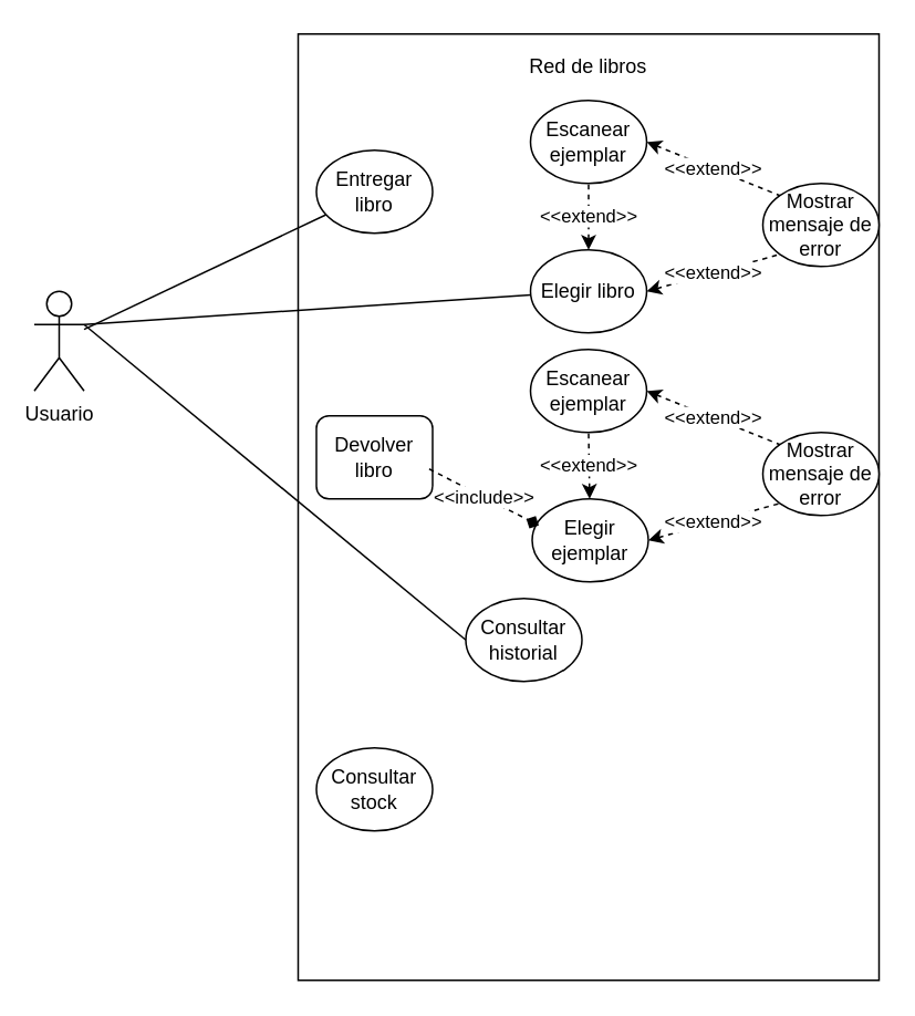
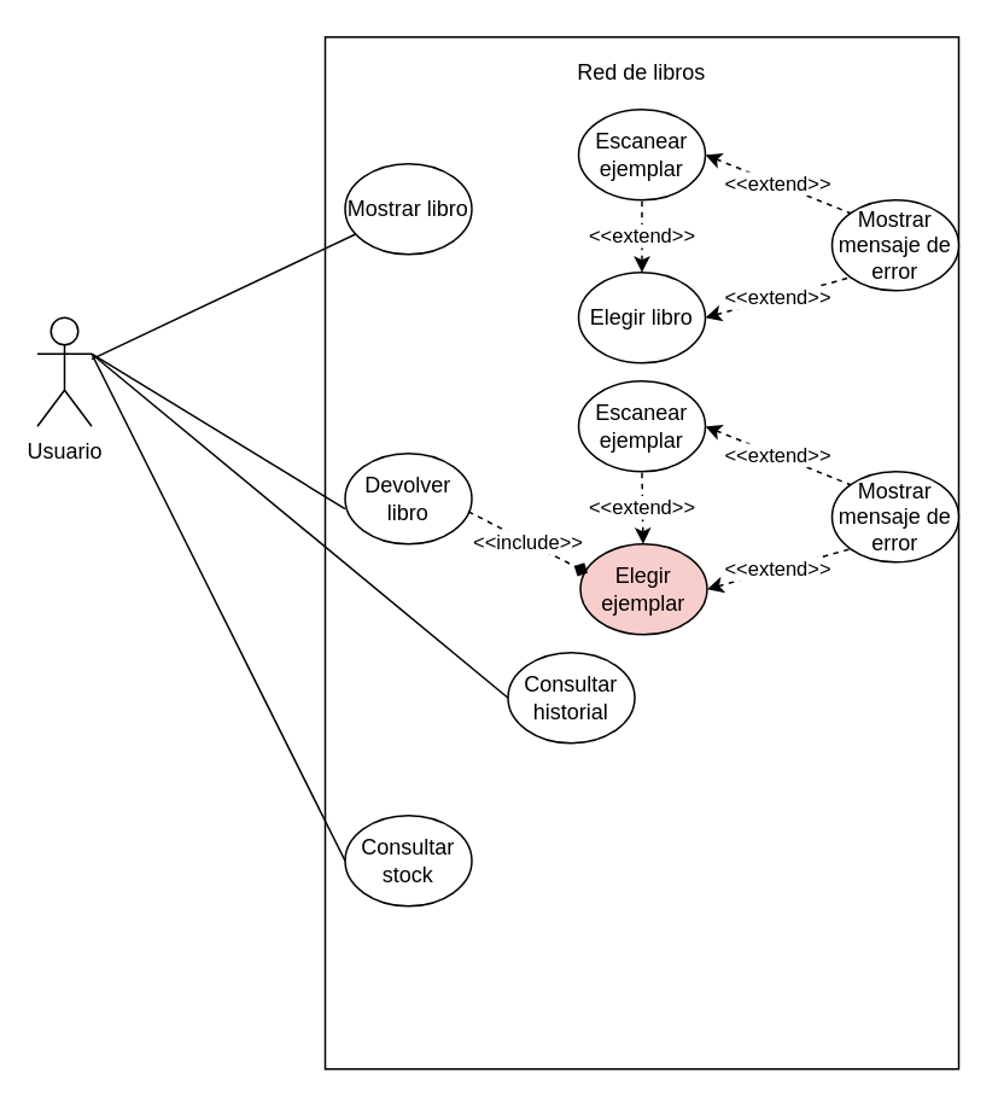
- <mxCell id="5" value="Entregar libro" style="ellipse;whiteSpace=wrap;html=1;" vertex="1" parent="1"><mxGeometry x="190" y="90" width="70" height="50" as="geometry" /></mxCell>
+ <mxCell id="5" value="Mostrar libro" style="ellipse;whiteSpace=wrap;html=1;" vertex="1" parent="1"><mxGeometry x="190" y="90" width="70" height="50" as="geometry" /></mxCell>
- <mxCell id="25" value="" style="endArrow=none;html=1;startArrow=none;startFill=0;endFill=0;exitX=1;exitY=0.333;exitDx=0;exitDy=0;exitPerimeter=0;" edge="1" parent="1" source="2" target="9"><mxGeometry width="50" height="50" relative="1" as="geometry"><mxPoint x="70" y="270" as="sourcePoint" /><mxPoint x="210" y="300.55" as="targetPoint" /></mxGeometry></mxCell>
+ <mxCell id="25" value="" style="endArrow=none;html=1;startArrow=none;startFill=0;endFill=0;entryX=0;entryY=0.5;entryDx=0;entryDy=0;exitX=1;exitY=0.333;exitDx=0;exitDy=0;exitPerimeter=0;" edge="1" parent="1" source="2" target="23"><mxGeometry width="50" height="50" relative="1" as="geometry"><mxPoint x="70" y="270" as="sourcePoint" /><mxPoint x="210" y="300.55" as="targetPoint" /></mxGeometry></mxCell>
+ <mxCell id="8" value="" style="endArrow=none;html=1;startArrow=none;startFill=0;endFill=0;entryX=0;entryY=0.611;entryDx=0;entryDy=0;entryPerimeter=0;exitX=1;exitY=0.333;exitDx=0;exitDy=0;exitPerimeter=0;" edge="1" parent="1" source="2" target="7"><mxGeometry width="50" height="50" relative="1" as="geometry"><mxPoint x="60" y="259.381" as="sourcePoint" /><mxPoint x="239.118" y="132.582" as="targetPoint" /></mxGeometry></mxCell>
- <mxCell id="7" value="Devolver libro" style="whiteSpace=wrap;html=1;rounded=1;" vertex="1" parent="1"><mxGeometry x="190" y="250" width="70" height="50" as="geometry" /></mxCell>
+ <mxCell id="7" value="Devolver libro" style="ellipse;whiteSpace=wrap;html=1;" vertex="1" parent="1"><mxGeometry x="190" y="250" width="70" height="50" as="geometry" /></mxCell>
- <mxCell id="11" value="Elegir ejemplar" style="ellipse;whiteSpace=wrap;html=1;" vertex="1" parent="1"><mxGeometry x="320" y="300" width="70" height="50" as="geometry" /></mxCell>
+ <mxCell id="11" value="Elegir ejemplar" style="ellipse;whiteSpace=wrap;html=1;fillColor=#f8cecc;" vertex="1" parent="1"><mxGeometry x="320" y="300" width="70" height="50" as="geometry" /></mxCell>
